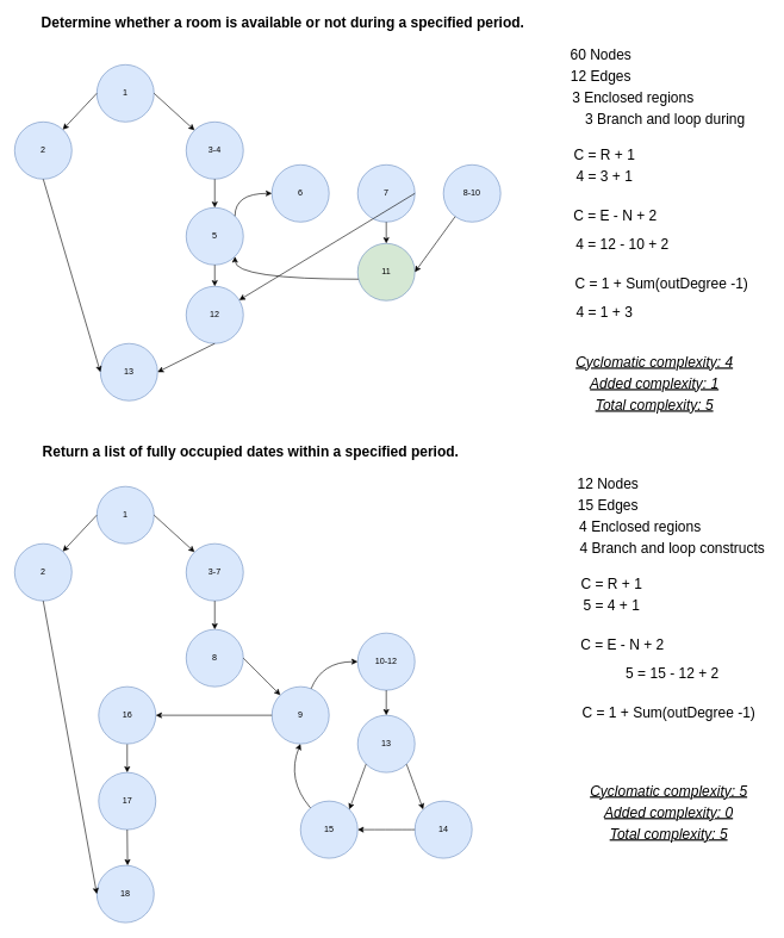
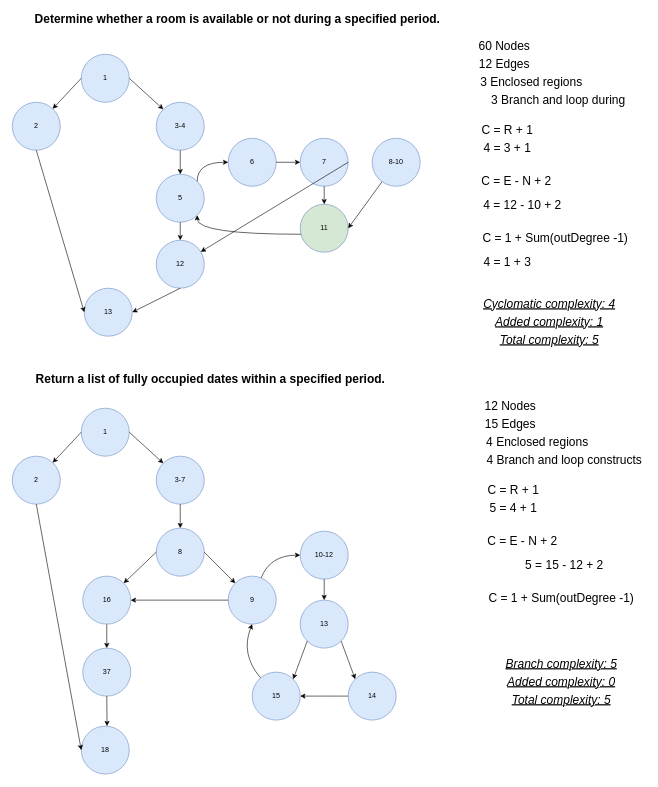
+ <mxCell id="14" value="" style="endArrow=classic;html=1;rounded=0;exitX=1;exitY=0.5;exitDx=0;exitDy=0;entryX=0;entryY=0.5;entryDx=0;entryDy=0;" parent="1" source="5" target="13" edge="1"><mxGeometry width="50" height="50" relative="1" as="geometry"><mxPoint x="350" y="400" as="sourcePoint" /><mxPoint x="430" y="280" as="targetPoint" /></mxGeometry></mxCell>
+ <mxCell id="38" value="" style="endArrow=classic;html=1;rounded=0;exitX=0;exitY=0.5;exitDx=0;exitDy=0;entryX=1;entryY=0;entryDx=0;entryDy=0;" parent="1" source="34" target="37" edge="1"><mxGeometry width="50" height="50" relative="1" as="geometry"><mxPoint x="227.5" y="880" as="sourcePoint" /><mxPoint x="284.216" y="931.716" as="targetPoint" /></mxGeometry></mxCell>
- <mxCell id="76" value="&lt;i&gt;&lt;u&gt;Cyclomatic complexity: 5&lt;/u&gt;&lt;/i&gt;" style="text;html=1;align=center;verticalAlign=middle;resizable=0;points=[];autosize=1;strokeColor=none;fillColor=none;fontSize=20;" vertex="1" parent="1"><mxGeometry x="815" y="1090" width="240" height="30" as="geometry" /></mxCell>
+ <mxCell id="76" value="&lt;i&gt;&lt;u&gt;Branch complexity: 5&lt;/u&gt;&lt;/i&gt;" style="text;html=1;align=center;verticalAlign=middle;resizable=0;points=[];autosize=1;strokeColor=none;fillColor=none;fontSize=20;" vertex="1" parent="1"><mxGeometry x="815" y="1090" width="240" height="30" as="geometry" /></mxCell>
- <mxCell id="71" value="17" style="ellipse;whiteSpace=wrap;html=1;aspect=fixed;fillColor=#dae8fc;strokeColor=#6c8ebf;" parent="1" vertex="1"><mxGeometry x="137.5" y="1080" width="80" height="80" as="geometry" /></mxCell>
+ <mxCell id="71" value="37" style="ellipse;whiteSpace=wrap;html=1;aspect=fixed;fillColor=#dae8fc;strokeColor=#6c8ebf;" parent="1" vertex="1"><mxGeometry x="137.5" y="1080" width="80" height="80" as="geometry" /></mxCell>
